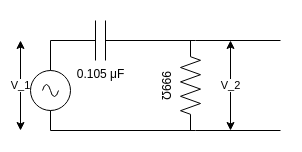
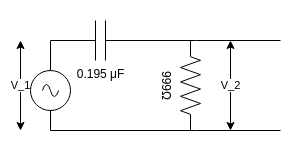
- <mxCell id="11" value="0.105 μF" style="pointerEvents=1;verticalLabelPosition=bottom;shadow=0;dashed=0;align=center;html=1;verticalAlign=top;shape=mxgraph.electrical.capacitors.capacitor_1;labelBackgroundColor=none;" vertex="1" parent="1"><mxGeometry x="50" y="20" width="100" height="40" as="geometry" /></mxCell>
+ <mxCell id="11" value="0.195 μF" style="pointerEvents=1;verticalLabelPosition=bottom;shadow=0;dashed=0;align=center;html=1;verticalAlign=top;shape=mxgraph.electrical.capacitors.capacitor_1;labelBackgroundColor=none;" vertex="1" parent="1"><mxGeometry x="50" y="20" width="100" height="40" as="geometry" /></mxCell>
